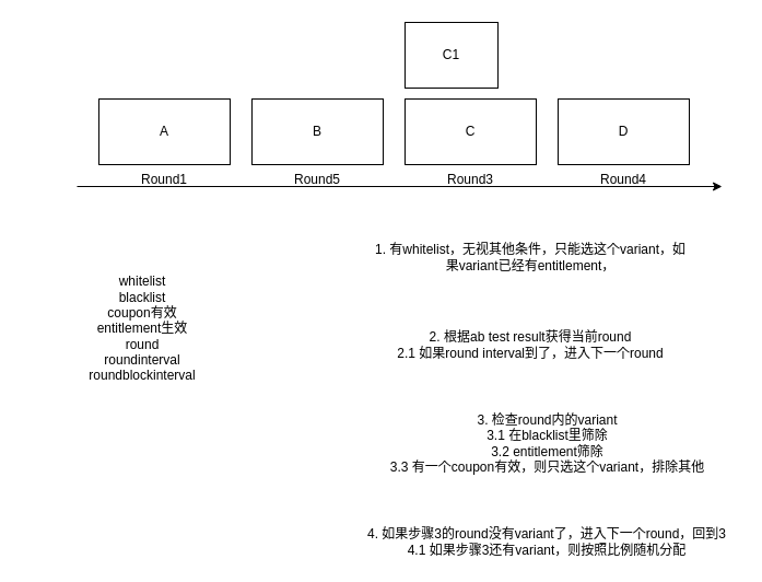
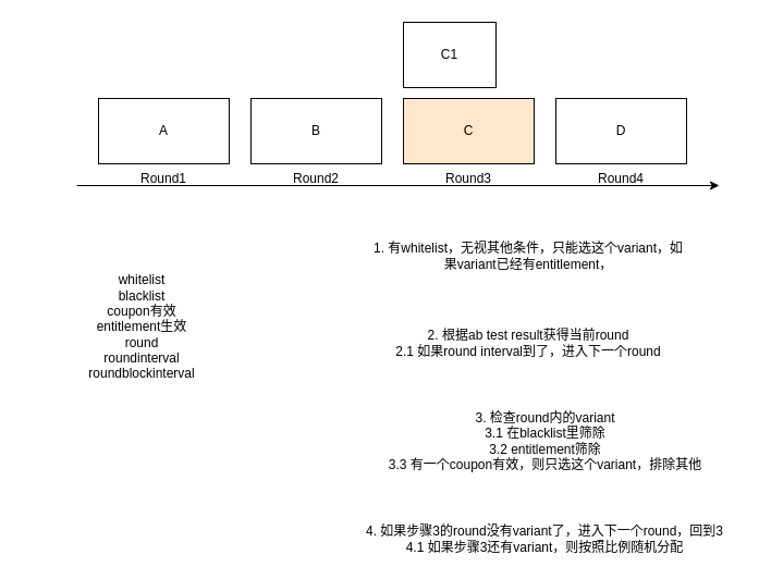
- <mxCell id="5" value="C" style="rounded=0;whiteSpace=wrap;html=1;" vertex="1" parent="1"><mxGeometry x="370" y="90" width="120" height="60" as="geometry" /></mxCell>
+ <mxCell id="5" value="C" style="rounded=0;whiteSpace=wrap;html=1;fillColor=#ffe6cc;" vertex="1" parent="1"><mxGeometry x="370" y="90" width="120" height="60" as="geometry" /></mxCell>
- <mxCell id="14" value="Round5" style="text;html=1;strokeColor=none;fillColor=none;align=center;verticalAlign=middle;whiteSpace=wrap;rounded=0;" vertex="1" parent="1"><mxGeometry x="260" y="149" width="60" height="30" as="geometry" /></mxCell>
+ <mxCell id="14" value="Round2" style="text;html=1;strokeColor=none;fillColor=none;align=center;verticalAlign=middle;whiteSpace=wrap;rounded=0;" vertex="1" parent="1"><mxGeometry x="260" y="149" width="60" height="30" as="geometry" /></mxCell>
